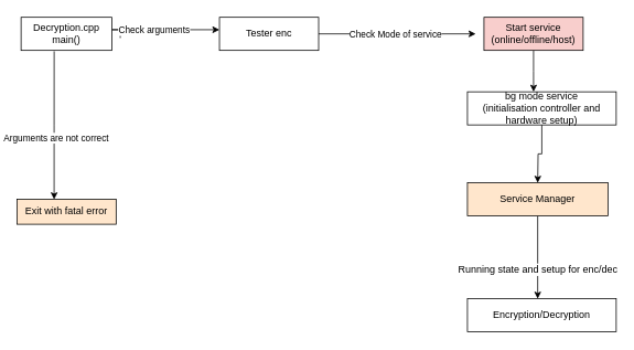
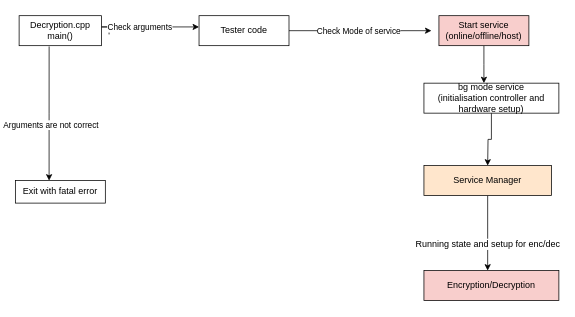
- <mxCell id="9" value="Tester enc&lt;br&gt;" style="rounded=0;whiteSpace=wrap;html=1;" vertex="1" parent="1"><mxGeometry x="265" y="20" width="120" height="40" as="geometry" /></mxCell>
+ <mxCell id="9" value="Tester code&lt;br&gt;" style="rounded=0;whiteSpace=wrap;html=1;" vertex="1" parent="1"><mxGeometry x="265" y="20" width="120" height="40" as="geometry" /></mxCell>
- <mxCell id="12" value="Exit with fatal error&lt;br&gt;" style="rounded=0;whiteSpace=wrap;html=1;fillColor=#ffe6cc;" vertex="1" parent="1"><mxGeometry x="20" y="240" width="120" height="30" as="geometry" /></mxCell>
+ <mxCell id="12" value="Exit with fatal error&lt;br&gt;" style="rounded=0;whiteSpace=wrap;html=1;" vertex="1" parent="1"><mxGeometry x="20" y="240" width="120" height="30" as="geometry" /></mxCell>
- <mxCell id="18" value="Encryption/Decryption" style="rounded=0;whiteSpace=wrap;html=1;" vertex="1" parent="1"><mxGeometry x="565" y="360" width="180" height="40" as="geometry" /></mxCell>
+ <mxCell id="18" value="Encryption/Decryption" style="rounded=0;whiteSpace=wrap;html=1;fillColor=#f8cecc;" vertex="1" parent="1"><mxGeometry x="565" y="360" width="180" height="40" as="geometry" /></mxCell>
